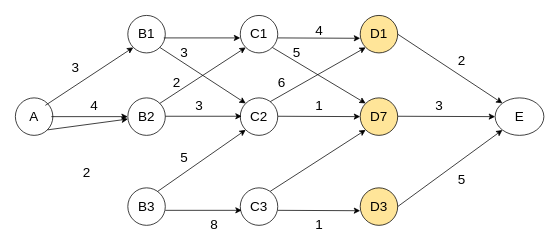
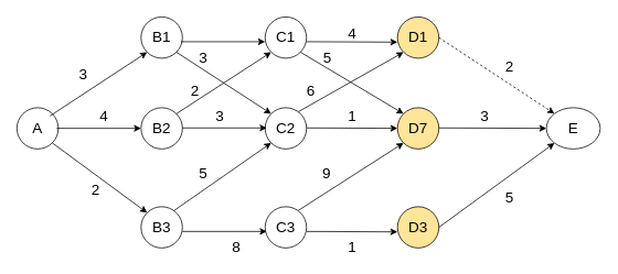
- <mxCell id="26" value="" style="endArrow=classic;html=1;entryX=0;entryY=0;entryDx=0;entryDy=0;exitX=1;exitY=0.5;exitDx=0;exitDy=0;" edge="1" parent="1" source="13" target="15"><mxGeometry width="50" height="50" relative="1" as="geometry"><mxPoint x="540" y="50" as="sourcePoint" /><mxPoint x="650" y="50.5" as="targetPoint" /></mxGeometry></mxCell>
+ <mxCell id="26" value="" style="endArrow=classic;html=1;entryX=0;entryY=0;entryDx=0;entryDy=0;exitX=1;exitY=0.5;exitDx=0;exitDy=0;dashed=1;" edge="1" parent="1" source="13" target="15"><mxGeometry width="50" height="50" relative="1" as="geometry"><mxPoint x="540" y="50" as="sourcePoint" /><mxPoint x="650" y="50.5" as="targetPoint" /></mxGeometry></mxCell>
- <mxCell id="18" value="" style="endArrow=classic;html=1;exitX=1;exitY=1;exitDx=0;exitDy=0;" edge="1" parent="1" source="2" target="4"><mxGeometry width="50" height="50" relative="1" as="geometry"><mxPoint x="370" y="230" as="sourcePoint" /><mxPoint x="420" y="180" as="targetPoint" /></mxGeometry></mxCell>
+ <mxCell id="18" value="" style="endArrow=classic;html=1;exitX=1;exitY=1;exitDx=0;exitDy=0;entryX=0;entryY=0;entryDx=0;entryDy=0;" edge="1" parent="1" source="2" target="6"><mxGeometry width="50" height="50" relative="1" as="geometry"><mxPoint x="370" y="230" as="sourcePoint" /><mxPoint x="420" y="180" as="targetPoint" /></mxGeometry></mxCell>
+ <mxCell id="43" value="&lt;font style=&quot;font-size: 18px&quot;&gt;9&lt;/font&gt;" style="text;html=1;align=center;verticalAlign=middle;resizable=0;points=[];autosize=1;strokeColor=none;" vertex="1" parent="1"><mxGeometry x="379" y="200" width="30" height="20" as="geometry" /></mxCell>
